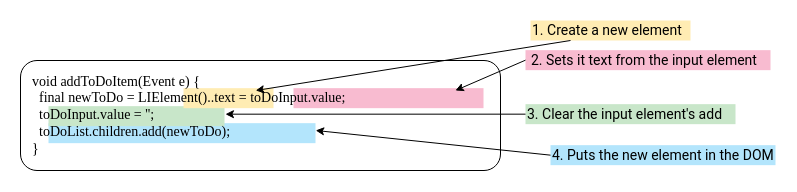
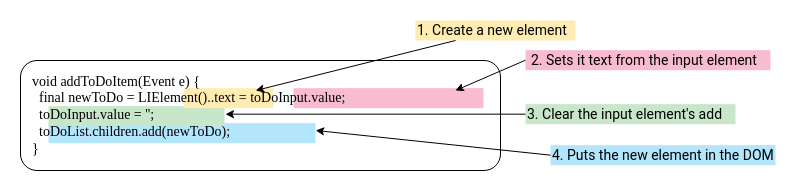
- <mxCell id="9" value="1. Create a new element" style="rounded=0;whiteSpace=wrap;html=1;fontFamily=Roboto;fontSource=https%3A%2F%2Ffonts.googleapis.com%2Fcss%3Ffamily%3DRoboto;fontSize=14;fillColor=#FFECB3;align=left;strokeColor=none;" vertex="1" parent="1"><mxGeometry x="530" y="20" width="160" height="20" as="geometry" /></mxCell>
+ <mxCell id="9" value="1. Create a new element" style="rounded=0;whiteSpace=wrap;html=1;fontFamily=Roboto;fontSource=https%3A%2F%2Ffonts.googleapis.com%2Fcss%3Ffamily%3DRoboto;fontSize=14;fillColor=#FFECB3;align=left;strokeColor=none;" vertex="1" parent="1"><mxGeometry x="415" y="20" width="160" height="20" as="geometry" /></mxCell>
